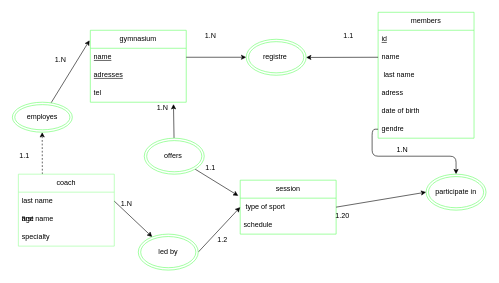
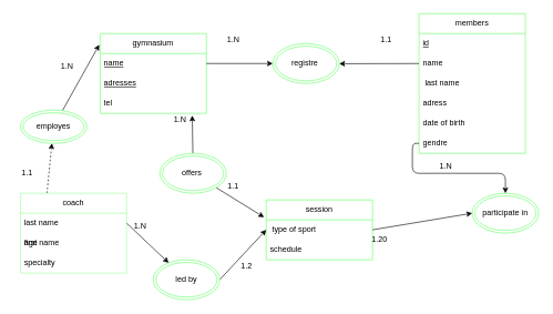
- <mxCell id="24" value="employes" style="ellipse;shape=doubleEllipse;whiteSpace=wrap;html=1;strokeColor=#66FF66;" vertex="1" parent="1"><mxGeometry x="20" y="170" width="100" height="50" as="geometry" /></mxCell>
+ <mxCell id="24" value="employes" style="ellipse;shape=doubleEllipse;whiteSpace=wrap;html=1;strokeColor=#66FF66;" vertex="1" parent="1"><mxGeometry x="30" y="165" width="100" height="50" as="geometry" /></mxCell>
